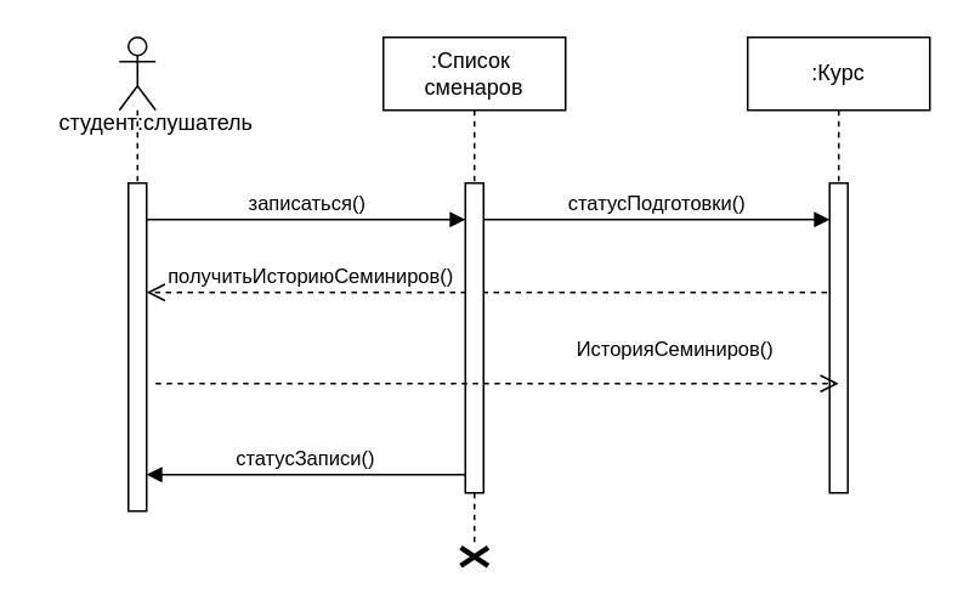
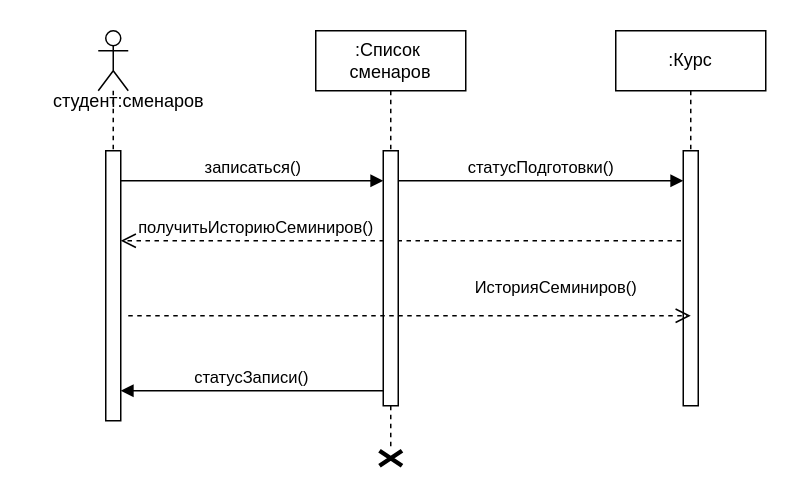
- <mxCell id="14" value="&lt;span style=&quot;font-size: 12px;&quot;&gt;студент:&lt;/span&gt;&lt;span style=&quot;font-size: 12px;&quot;&gt;слушатель&lt;/span&gt;" style="text;html=1;align=center;verticalAlign=middle;resizable=0;points=[];autosize=1;strokeColor=none;fillColor=none;fontSize=16;" vertex="1" parent="1"><mxGeometry x="20" y="50" width="130" height="30" as="geometry" /></mxCell>
+ <mxCell id="14" value="&lt;span style=&quot;font-size: 12px;&quot;&gt;студент:&lt;/span&gt;&lt;span style=&quot;font-size: 12px;&quot;&gt;сменаров&lt;/span&gt;" style="text;html=1;align=center;verticalAlign=middle;resizable=0;points=[];autosize=1;strokeColor=none;fillColor=none;fontSize=16;" vertex="1" parent="1"><mxGeometry x="20" y="50" width="130" height="30" as="geometry" /></mxCell>
